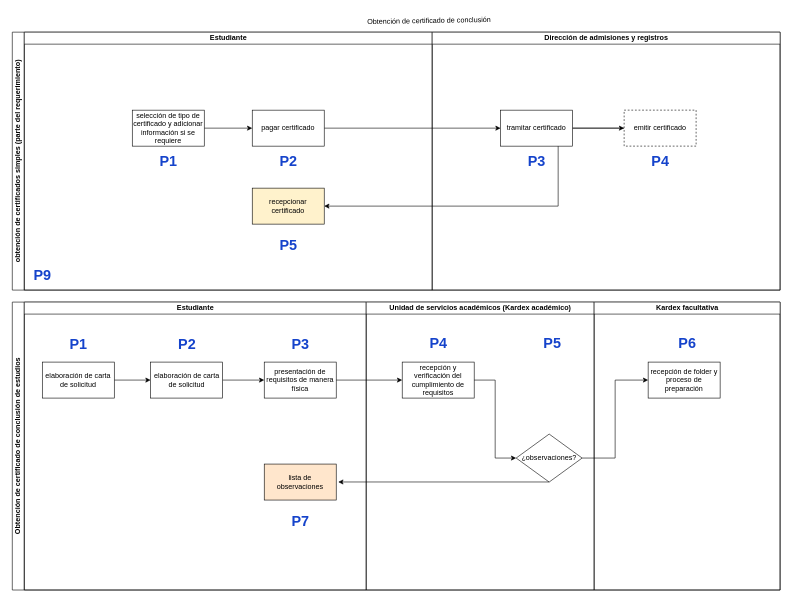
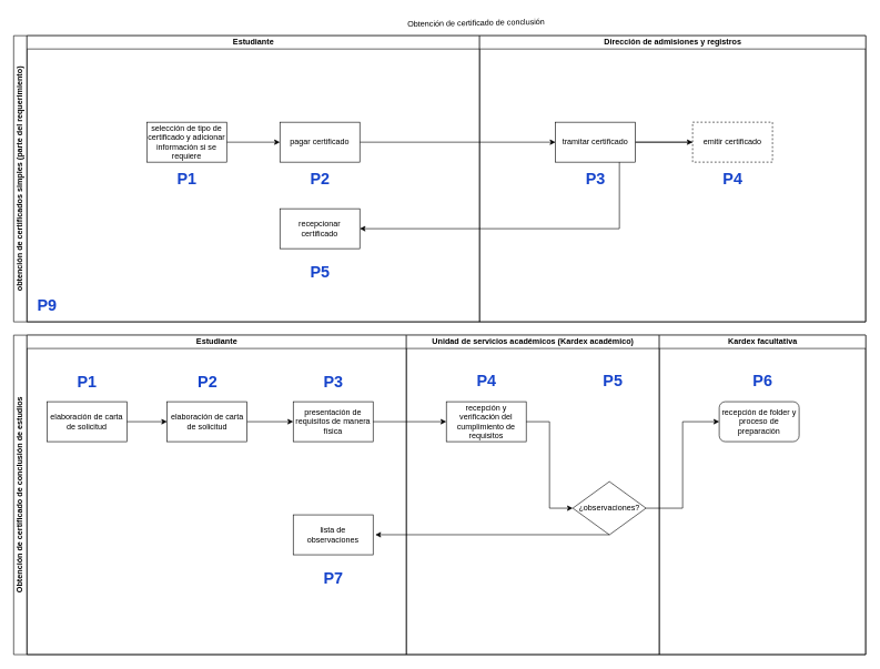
- <mxCell id="10" value="recepcionar certificado" style="rounded=0;whiteSpace=wrap;html=1;fillColor=#fff2cc;" vertex="1" parent="6"><mxGeometry x="380" y="260" width="120" height="60" as="geometry" /></mxCell>
+ <mxCell id="10" value="recepcionar certificado" style="rounded=0;whiteSpace=wrap;html=1;" vertex="1" parent="6"><mxGeometry x="380" y="260" width="120" height="60" as="geometry" /></mxCell>
- <mxCell id="41" value="recepción de folder y proceso de preparación" style="rounded=0;whiteSpace=wrap;html=1;" vertex="1" parent="39"><mxGeometry x="90" y="100" width="120" height="60" as="geometry" /></mxCell>
+ <mxCell id="41" value="recepción de folder y proceso de preparación" style="whiteSpace=wrap;html=1;rounded=1;" vertex="1" parent="39"><mxGeometry x="90" y="100" width="120" height="60" as="geometry" /></mxCell>
- <mxCell id="28" value="lista de observaciones" style="rounded=0;whiteSpace=wrap;html=1;fillColor=#ffe6cc;" vertex="1" parent="22"><mxGeometry x="400" y="270" width="120" height="60" as="geometry" /></mxCell>
+ <mxCell id="28" value="lista de observaciones" style="rounded=0;whiteSpace=wrap;html=1;" vertex="1" parent="22"><mxGeometry x="400" y="270" width="120" height="60" as="geometry" /></mxCell>
